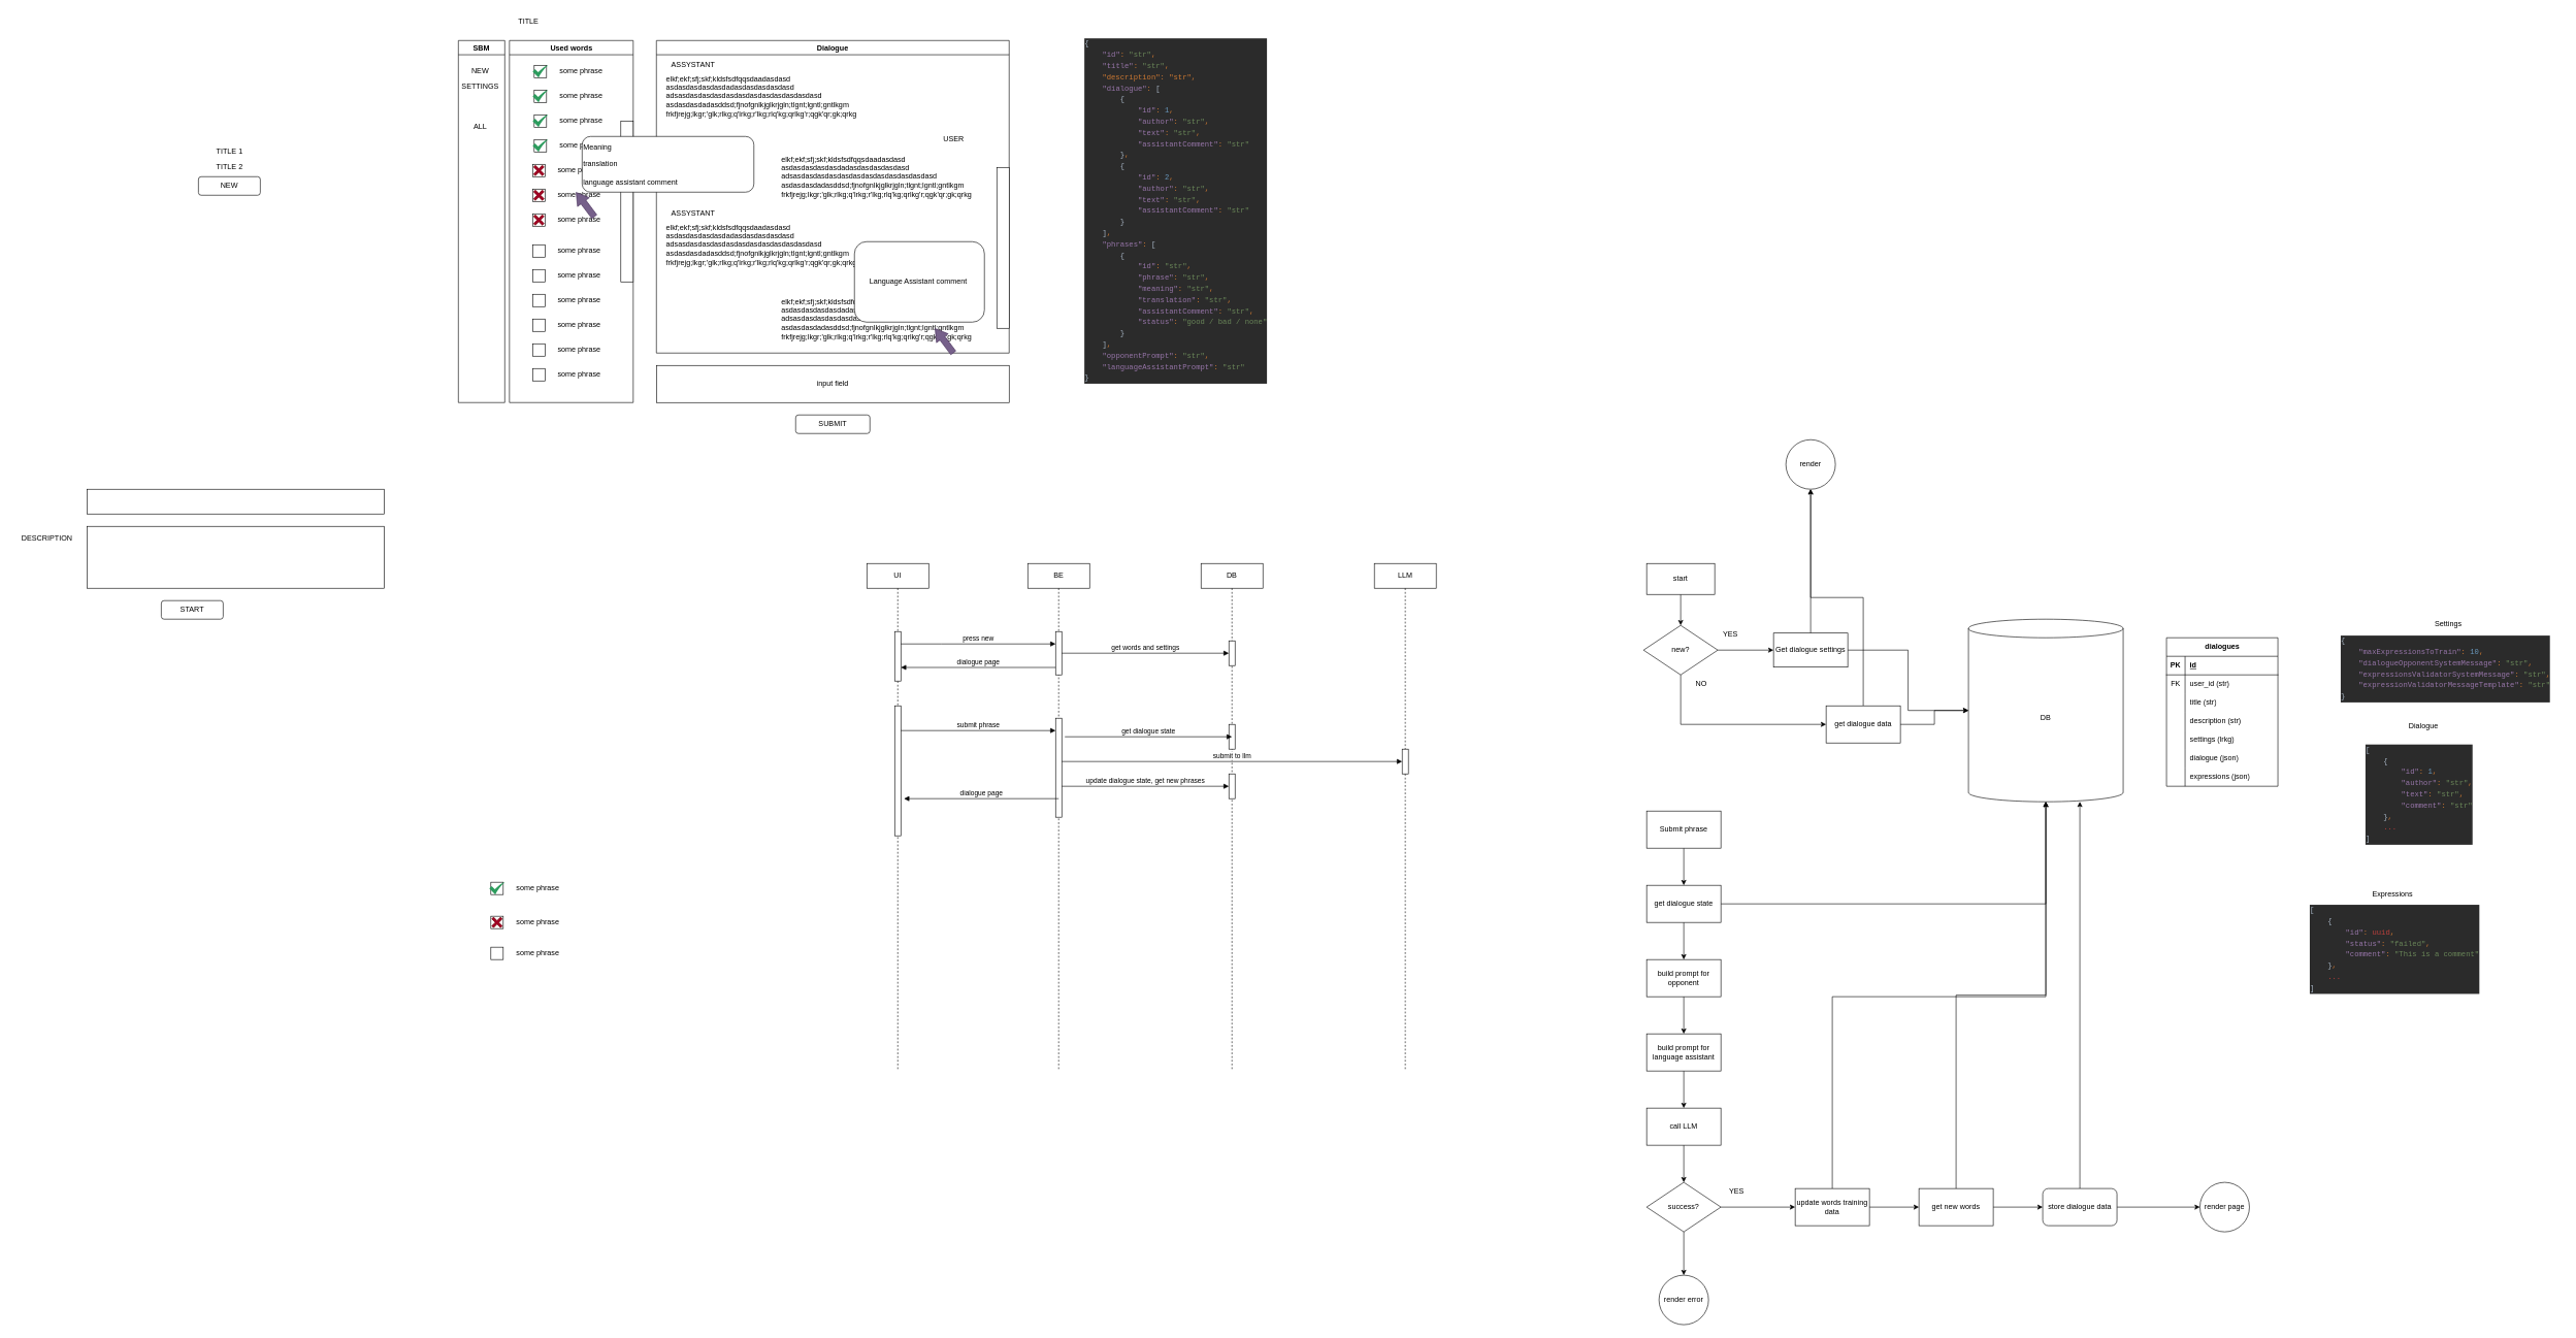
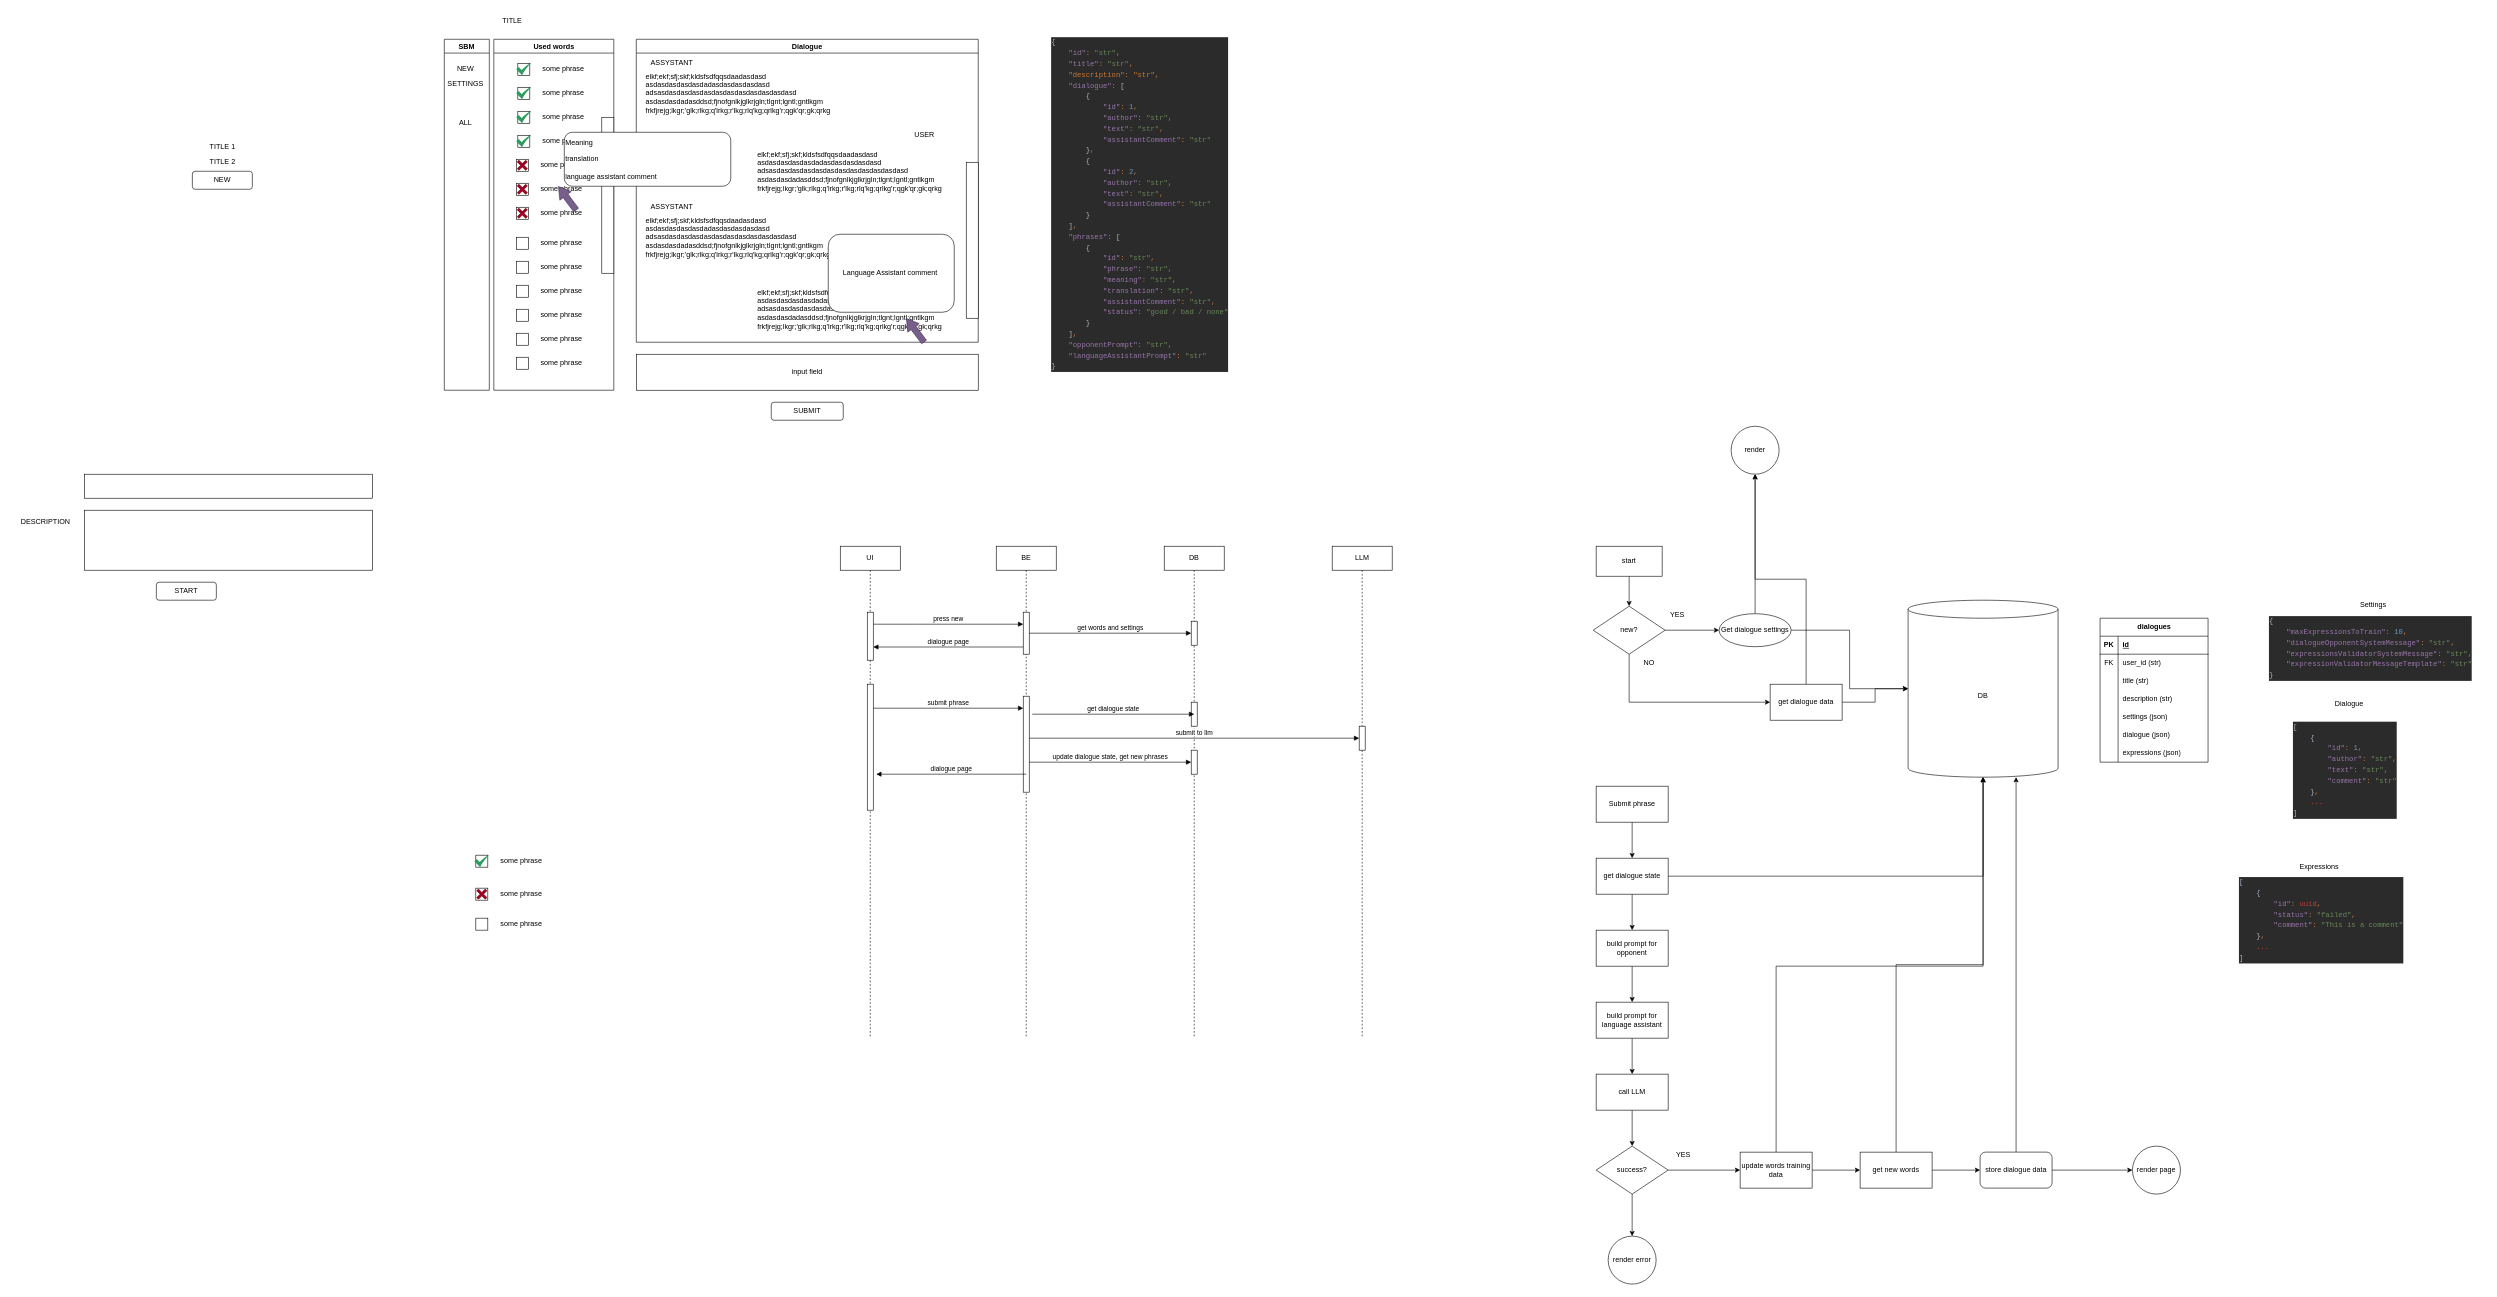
- <mxCell id="91" value="Get dialogue settings" style="html=1;whiteSpace=wrap;" parent="1" vertex="1"><mxGeometry x="2865" y="1022.5" width="120" height="55" as="geometry" /></mxCell>
+ <mxCell id="91" value="Get dialogue settings" style="ellipse;html=1;whiteSpace=wrap;" parent="1" vertex="1"><mxGeometry x="2865" y="1022.5" width="120" height="55" as="geometry" /></mxCell>
- <mxCell id="150" value="settings (lrkg)" style="shape=partialRectangle;connectable=0;fillColor=none;top=0;left=0;bottom=0;right=0;align=left;spacingLeft=6;overflow=hidden;whiteSpace=wrap;html=1;" parent="148" vertex="1"><mxGeometry x="30" width="150" height="30" as="geometry"><mxRectangle width="150" height="30" as="alternateBounds" /></mxGeometry></mxCell>
+ <mxCell id="150" value="settings (json)" style="shape=partialRectangle;connectable=0;fillColor=none;top=0;left=0;bottom=0;right=0;align=left;spacingLeft=6;overflow=hidden;whiteSpace=wrap;html=1;" parent="148" vertex="1"><mxGeometry x="30" width="150" height="30" as="geometry"><mxRectangle width="150" height="30" as="alternateBounds" /></mxGeometry></mxCell>
